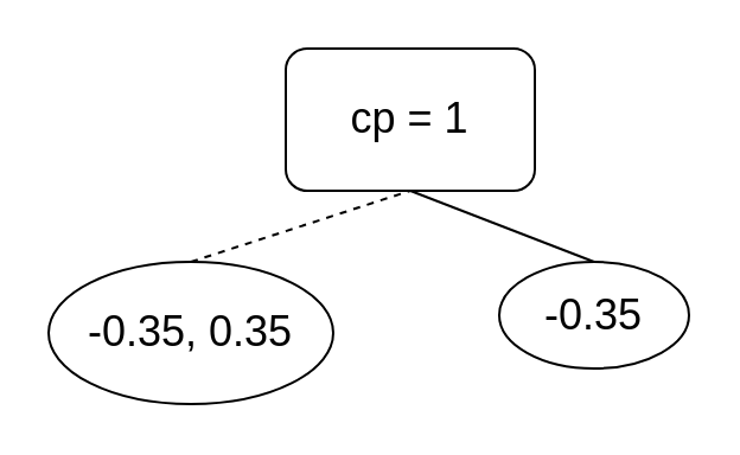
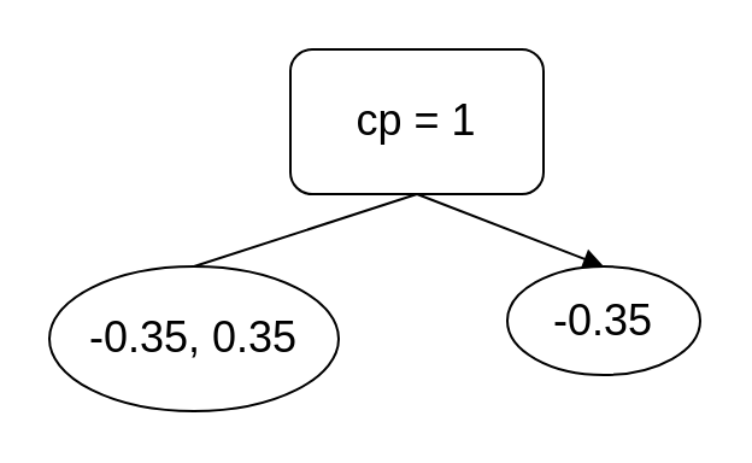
- <mxCell id="5" value="" style="endArrow=none;html=1;exitX=0.5;exitY=0;exitDx=0;exitDy=0;entryX=0.5;entryY=1;entryDx=0;entryDy=0;dashed=1;" edge="1" parent="1" source="3" target="2"><mxGeometry width="50" height="50" relative="1" as="geometry"><mxPoint x="370" y="140" as="sourcePoint" /><mxPoint x="420" y="90" as="targetPoint" /></mxGeometry></mxCell>
+ <mxCell id="5" value="" style="endArrow=none;html=1;exitX=0.5;exitY=0;exitDx=0;exitDy=0;entryX=0.5;entryY=1;entryDx=0;entryDy=0;" edge="1" parent="1" source="3" target="2"><mxGeometry width="50" height="50" relative="1" as="geometry"><mxPoint x="370" y="140" as="sourcePoint" /><mxPoint x="420" y="90" as="targetPoint" /></mxGeometry></mxCell>
- <mxCell id="6" value="" style="endArrow=none;html=1;exitX=0.5;exitY=1;exitDx=0;exitDy=0;entryX=0.5;entryY=0;entryDx=0;entryDy=0;" edge="1" parent="1" source="2" target="4"><mxGeometry width="50" height="50" relative="1" as="geometry"><mxPoint x="340" y="120" as="sourcePoint" /><mxPoint x="390" y="70" as="targetPoint" /></mxGeometry></mxCell>
+ <mxCell id="6" value="" style="endArrow=block;html=1;exitX=0.5;exitY=1;exitDx=0;exitDy=0;entryX=0.5;entryY=0;entryDx=0;entryDy=0;" edge="1" parent="1" source="2" target="4"><mxGeometry width="50" height="50" relative="1" as="geometry"><mxPoint x="340" y="120" as="sourcePoint" /><mxPoint x="390" y="70" as="targetPoint" /></mxGeometry></mxCell>
